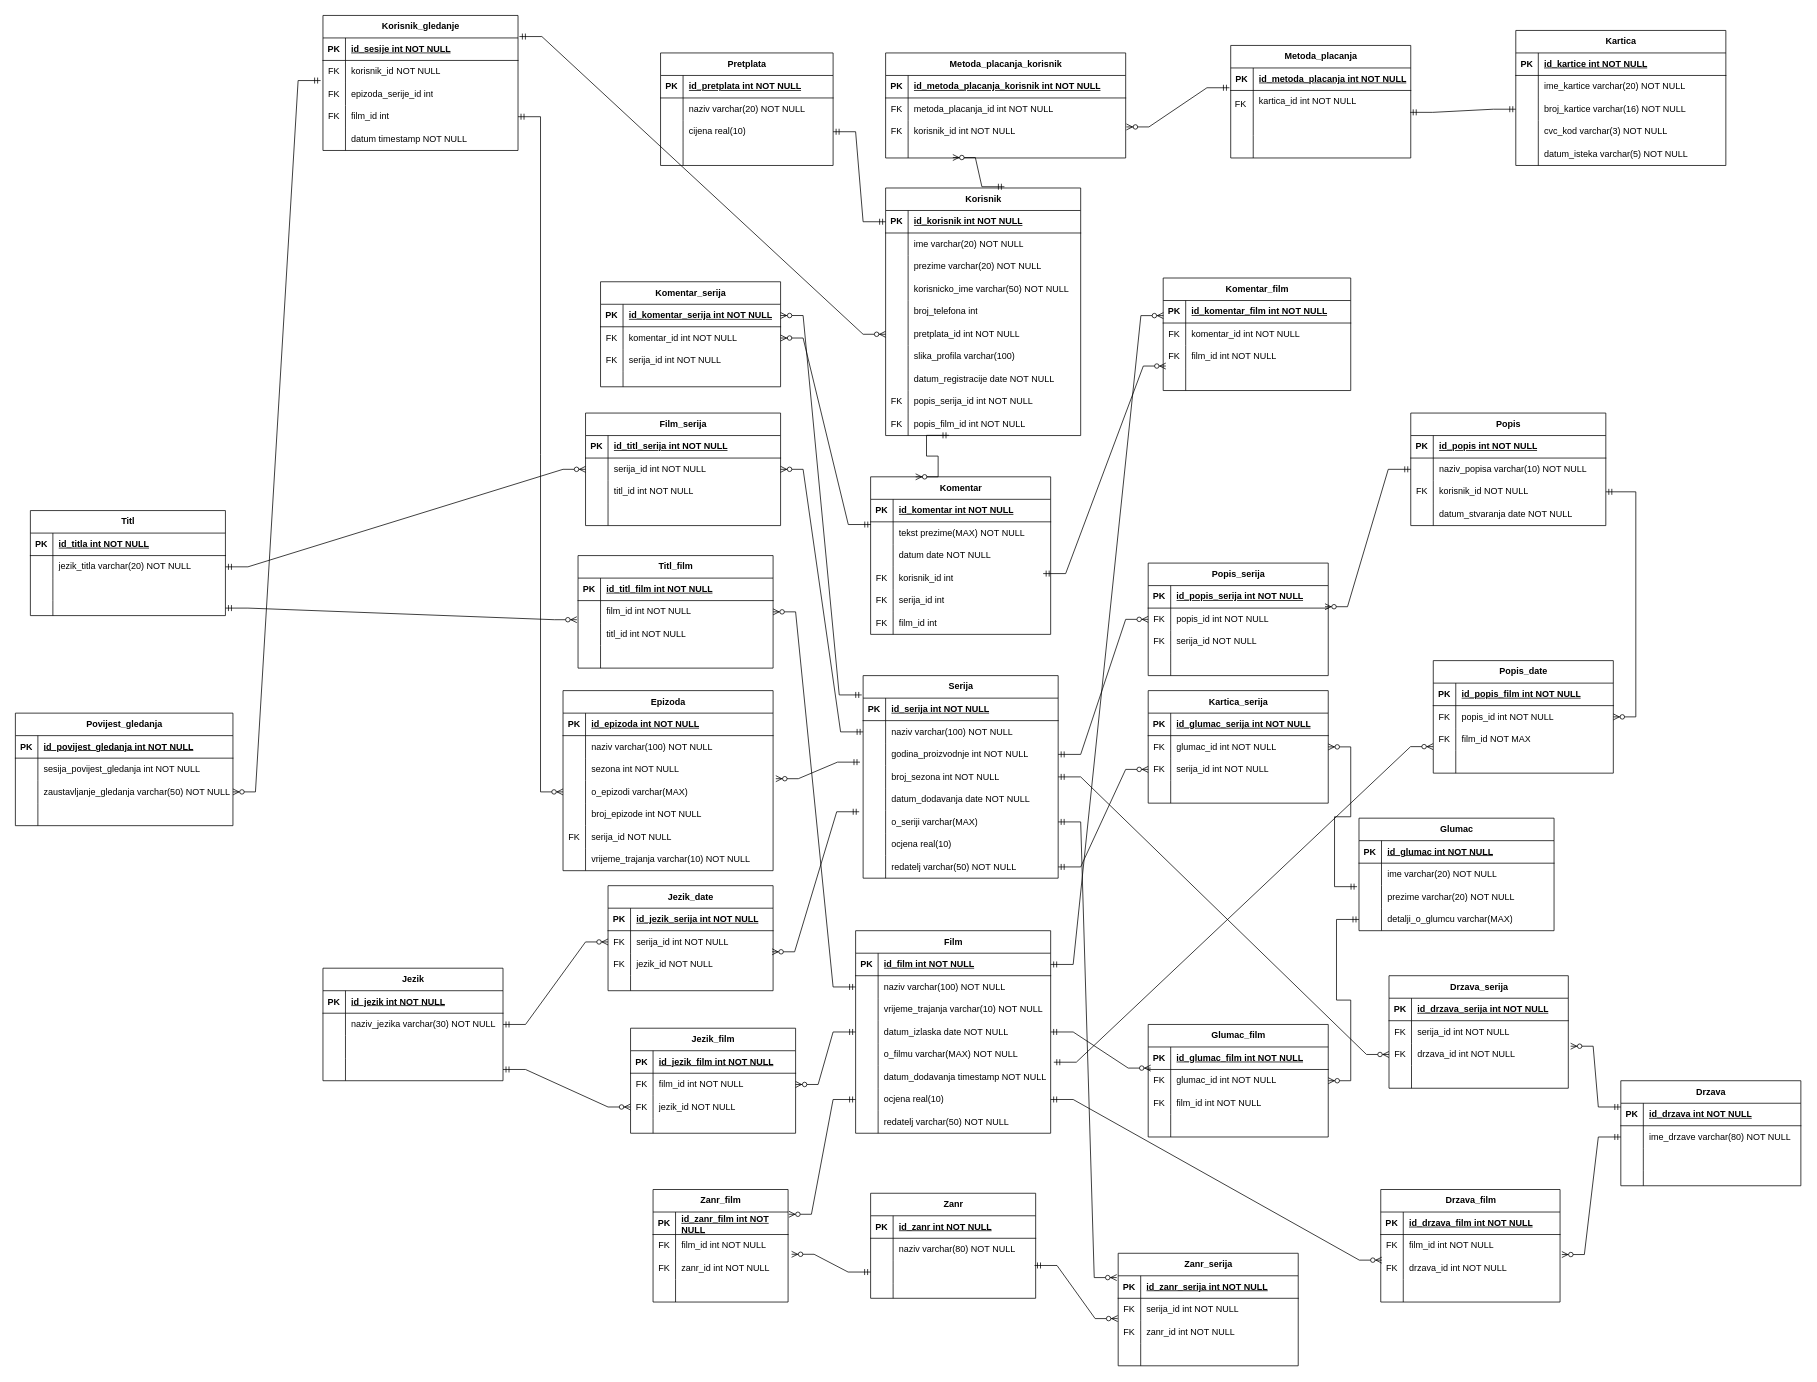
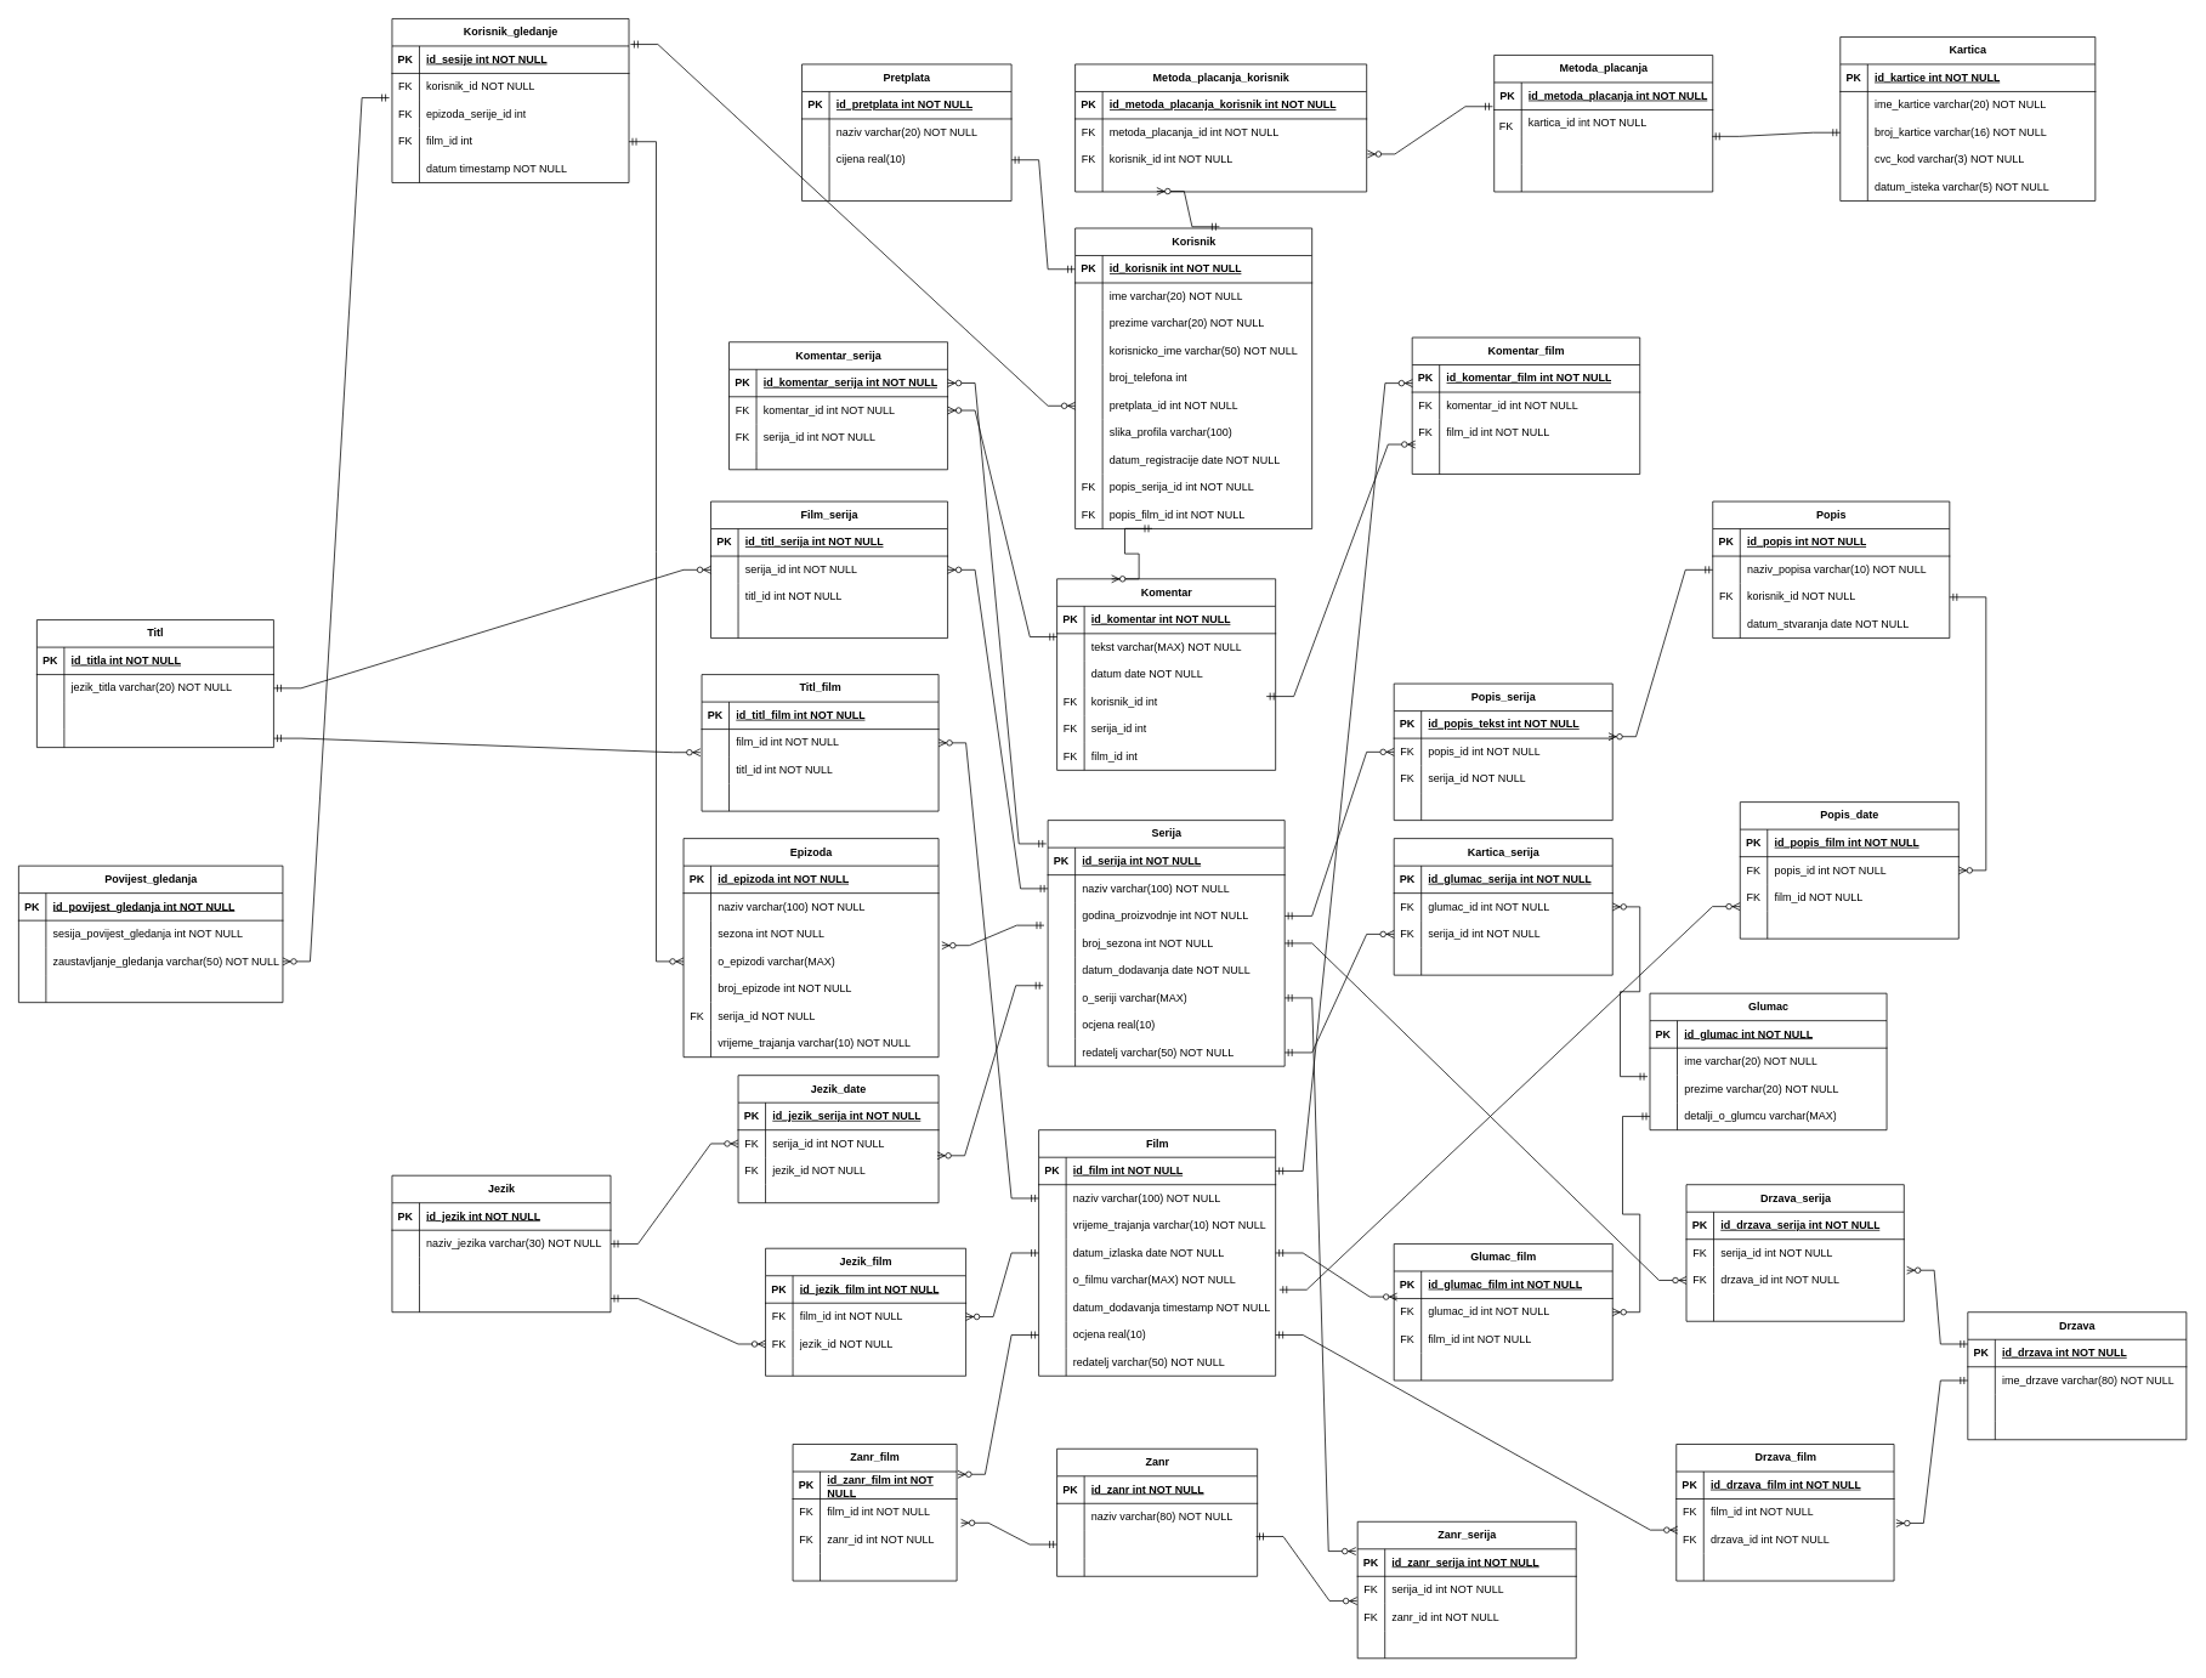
- <mxCell id="99" value="tekst prezime(MAX) NOT NULL" style="shape=partialRectangle;connectable=0;fillColor=none;top=0;left=0;bottom=0;right=0;align=left;spacingLeft=6;overflow=hidden;whiteSpace=wrap;html=1;" vertex="1" parent="97"><mxGeometry x="30" width="210" height="30" as="geometry"><mxRectangle width="210" height="30" as="alternateBounds" /></mxGeometry></mxCell>
+ <mxCell id="99" value="tekst varchar(MAX) NOT NULL" style="shape=partialRectangle;connectable=0;fillColor=none;top=0;left=0;bottom=0;right=0;align=left;spacingLeft=6;overflow=hidden;whiteSpace=wrap;html=1;" vertex="1" parent="97"><mxGeometry x="30" width="210" height="30" as="geometry"><mxRectangle width="210" height="30" as="alternateBounds" /></mxGeometry></mxCell>
- <mxCell id="333" value="id_popis_serija int NOT NULL" style="shape=partialRectangle;connectable=0;fillColor=none;top=0;left=0;bottom=0;right=0;align=left;spacingLeft=6;fontStyle=5;overflow=hidden;whiteSpace=wrap;html=1;" vertex="1" parent="331"><mxGeometry x="30" width="210" height="30" as="geometry"><mxRectangle width="210" height="30" as="alternateBounds" /></mxGeometry></mxCell>
+ <mxCell id="333" value="id_popis_tekst int NOT NULL" style="shape=partialRectangle;connectable=0;fillColor=none;top=0;left=0;bottom=0;right=0;align=left;spacingLeft=6;fontStyle=5;overflow=hidden;whiteSpace=wrap;html=1;" vertex="1" parent="331"><mxGeometry x="30" width="210" height="30" as="geometry"><mxRectangle width="210" height="30" as="alternateBounds" /></mxGeometry></mxCell>
- <mxCell id="352" value="film_id NOT MAX" style="shape=partialRectangle;connectable=0;fillColor=none;top=0;left=0;bottom=0;right=0;align=left;spacingLeft=6;overflow=hidden;whiteSpace=wrap;html=1;" vertex="1" parent="350"><mxGeometry x="30" width="210" height="30" as="geometry"><mxRectangle width="210" height="30" as="alternateBounds" /></mxGeometry></mxCell>
+ <mxCell id="352" value="film_id NOT NULL" style="shape=partialRectangle;connectable=0;fillColor=none;top=0;left=0;bottom=0;right=0;align=left;spacingLeft=6;overflow=hidden;whiteSpace=wrap;html=1;" vertex="1" parent="350"><mxGeometry x="30" width="210" height="30" as="geometry"><mxRectangle width="210" height="30" as="alternateBounds" /></mxGeometry></mxCell>
